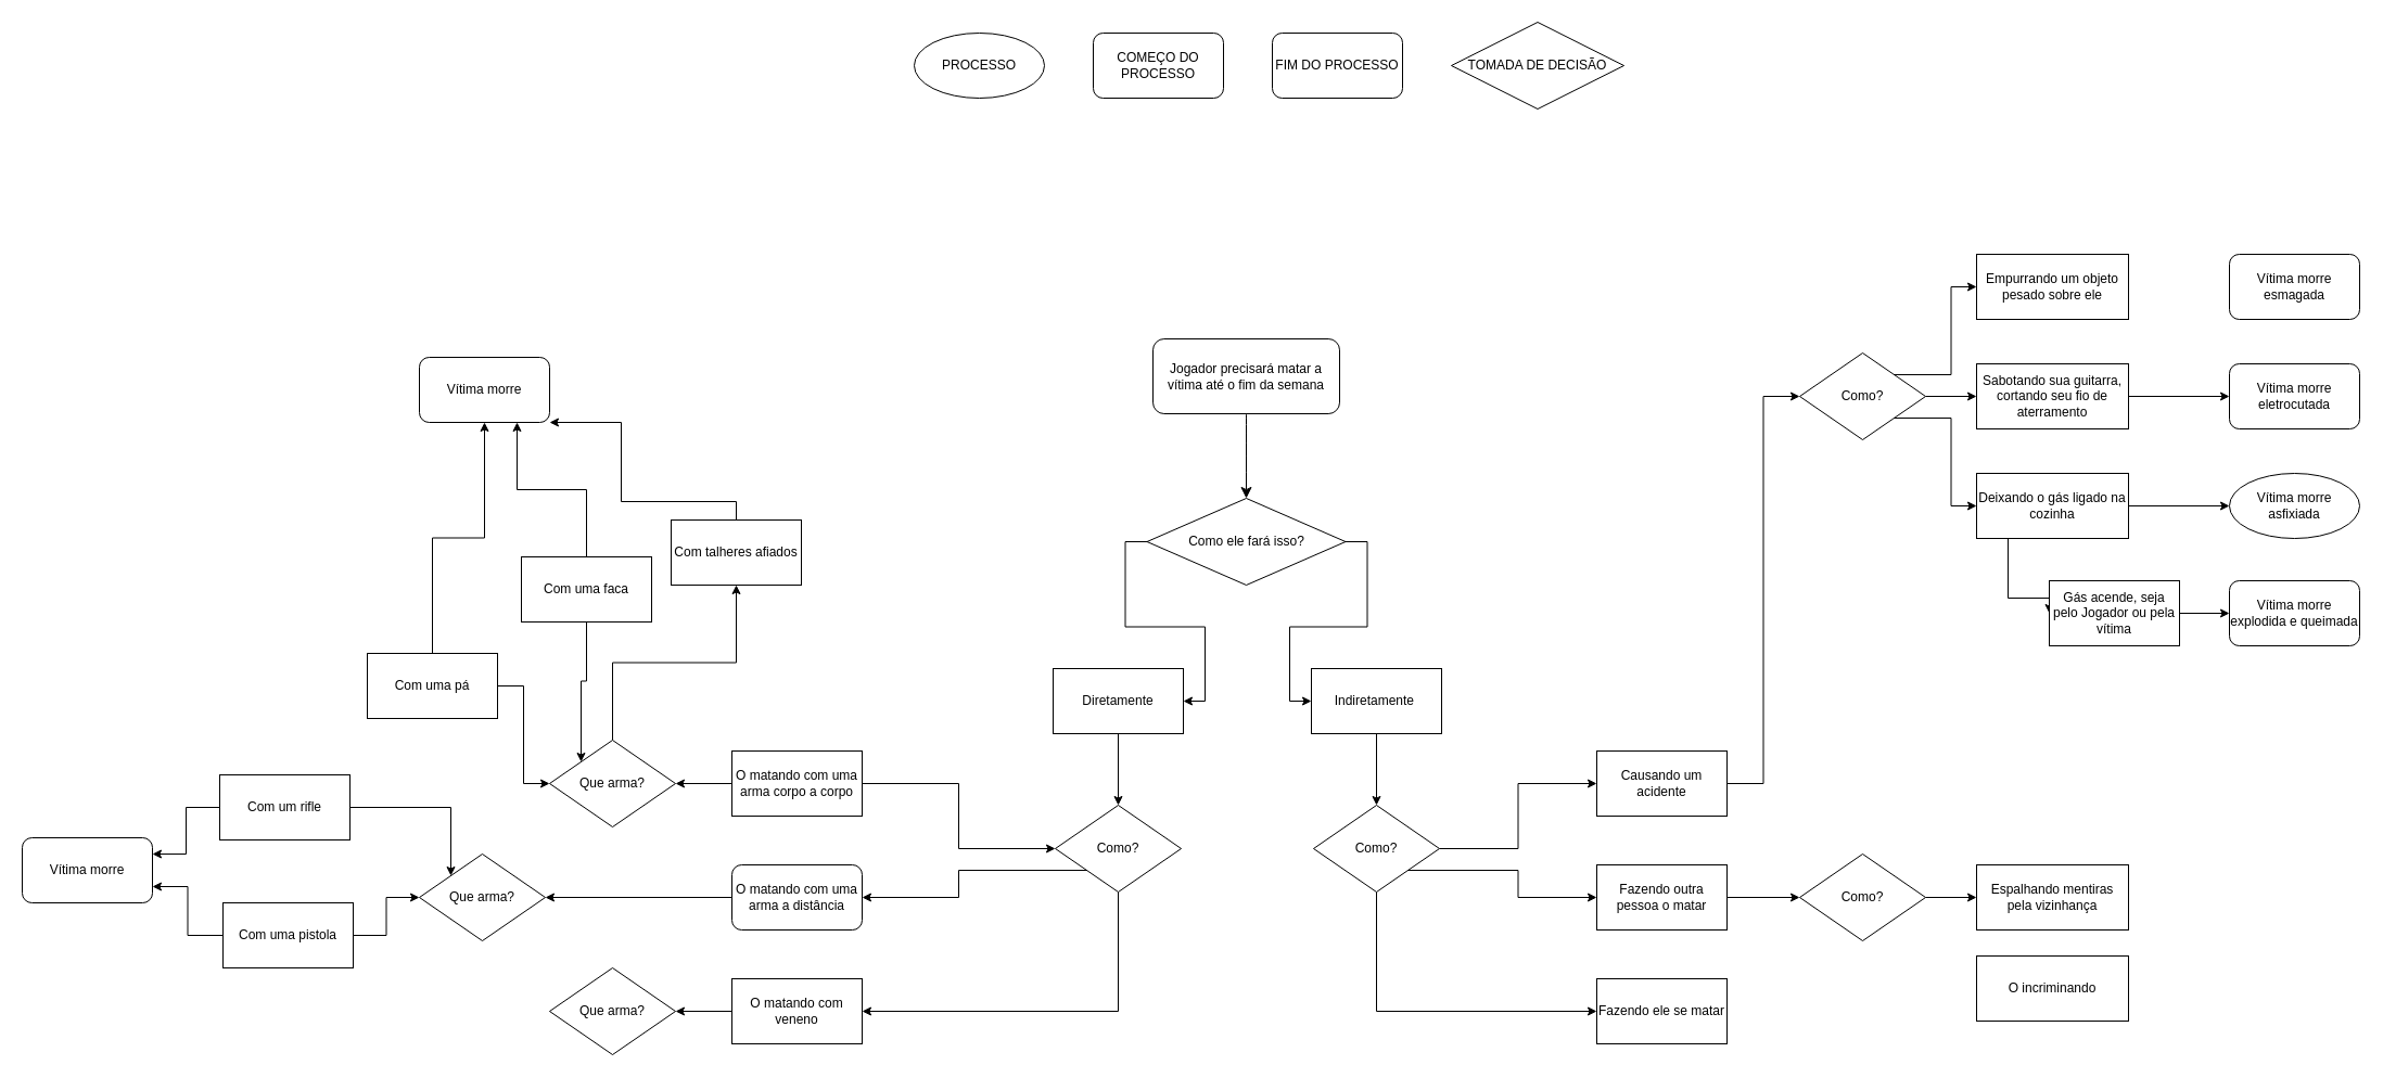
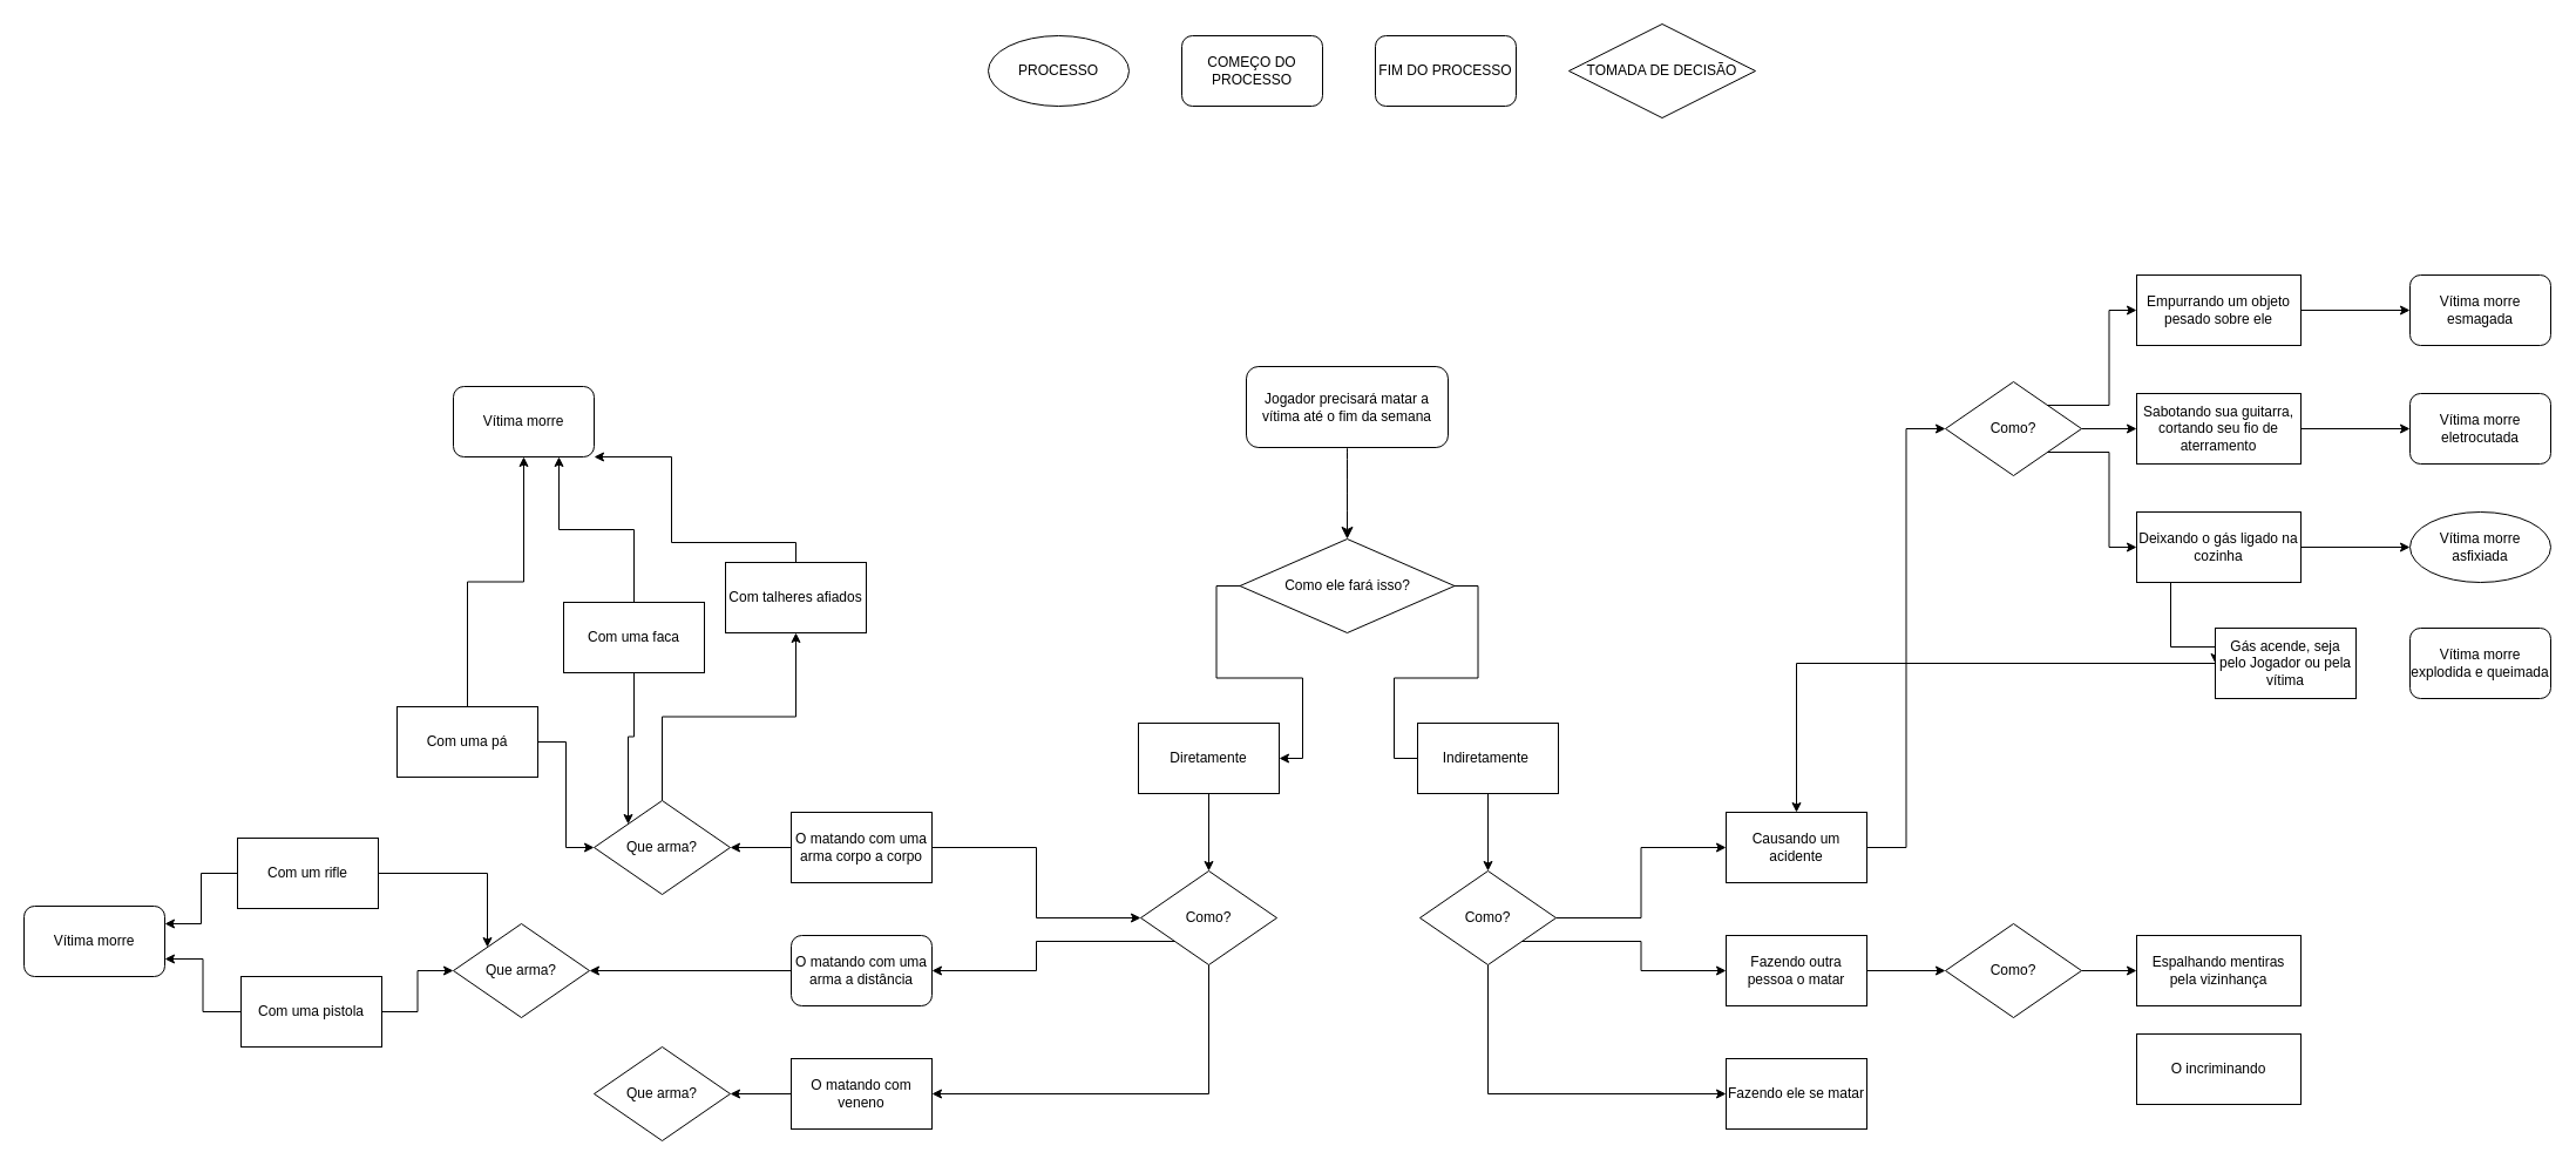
+ <mxCell id="37" style="edgeStyle=orthogonalEdgeStyle;rounded=0;orthogonalLoop=1;jettySize=auto;html=1;" parent="1" source="38" target="46" edge="1"><mxGeometry relative="1" as="geometry" /></mxCell>
- <mxCell id="42" style="edgeStyle=orthogonalEdgeStyle;rounded=0;orthogonalLoop=1;jettySize=auto;html=1;" parent="1" source="43" target="49" edge="1"><mxGeometry relative="1" as="geometry" /></mxCell>
+ <mxCell id="42" style="edgeStyle=orthogonalEdgeStyle;rounded=0;orthogonalLoop=1;jettySize=auto;html=1;" parent="1" source="43" target="20" edge="1"><mxGeometry relative="1" as="geometry" /></mxCell>
- <mxCell id="6" style="edgeStyle=orthogonalEdgeStyle;rounded=0;orthogonalLoop=1;jettySize=auto;html=1;exitX=1;exitY=0.5;exitDx=0;exitDy=0;entryX=0;entryY=0.5;entryDx=0;entryDy=0;" parent="1" source="7" target="11" edge="1"><mxGeometry relative="1" as="geometry" /></mxCell>
+ <mxCell id="6" style="edgeStyle=orthogonalEdgeStyle;rounded=0;orthogonalLoop=1;jettySize=auto;html=1;exitX=1;exitY=0.5;exitDx=0;exitDy=0;entryX=0;entryY=0.5;entryDx=0;entryDy=0;endArrow=none;" parent="1" source="7" target="11" edge="1"><mxGeometry relative="1" as="geometry" /></mxCell>
